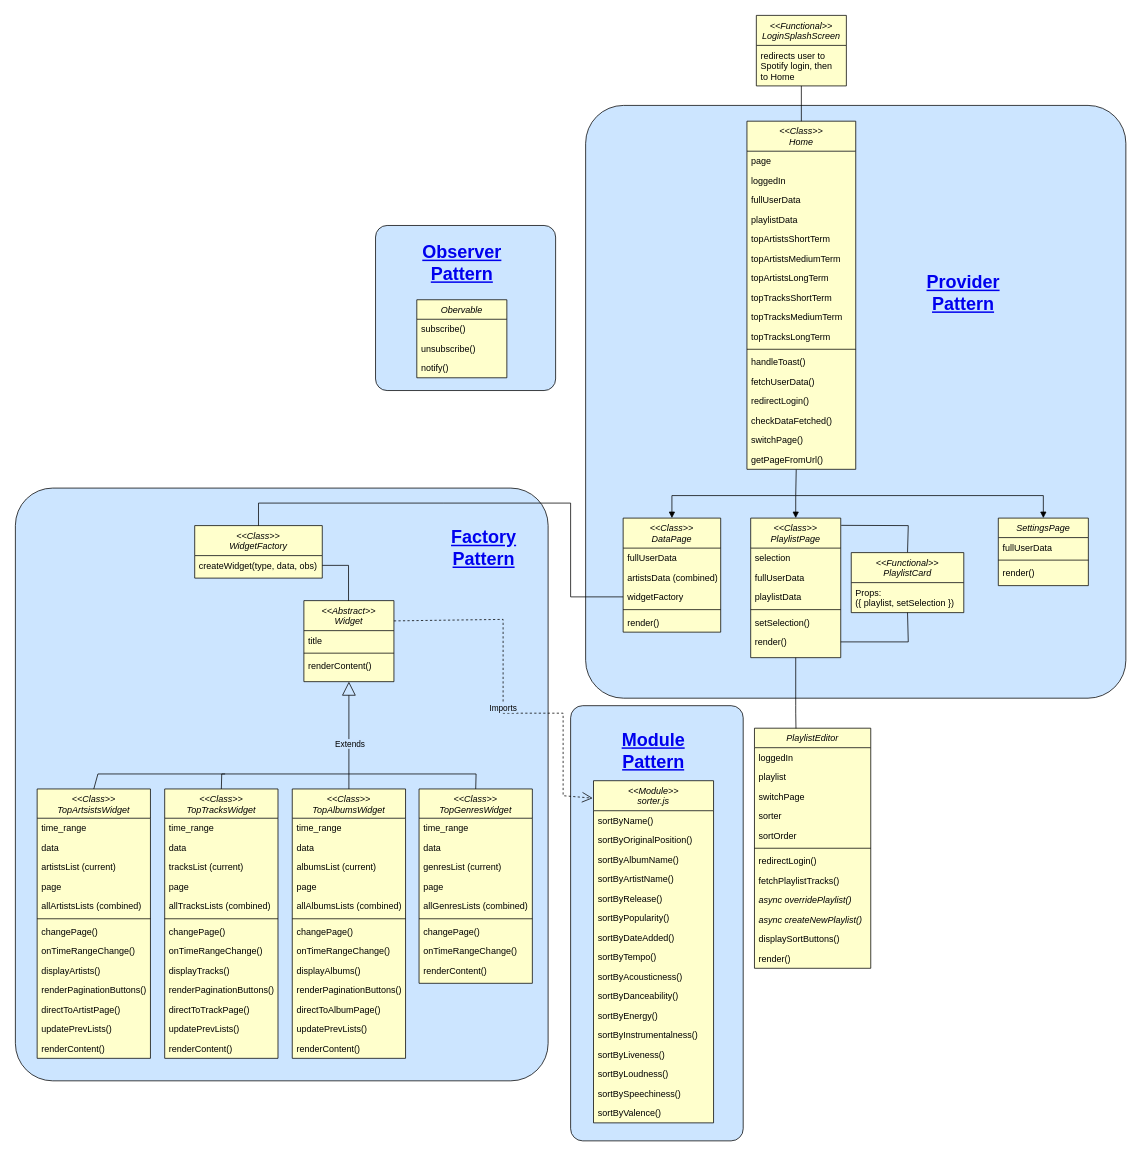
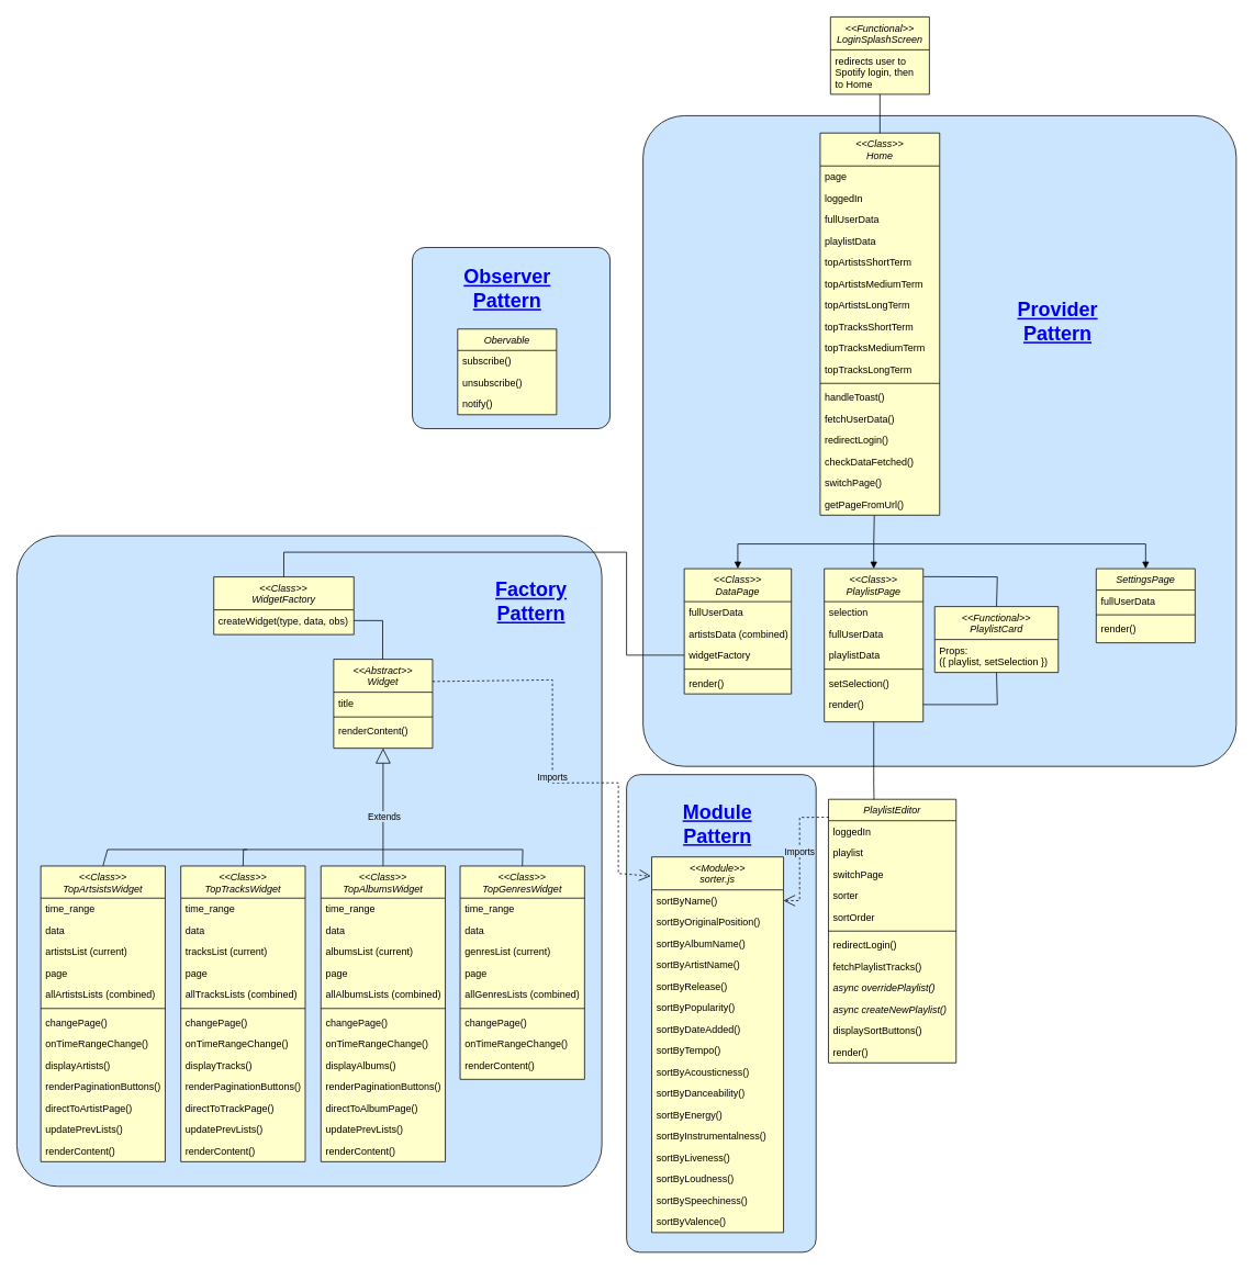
+ <mxCell id="111" value="&lt;span style=&quot;&quot;&gt;Imports&lt;/span&gt;" style="endArrow=open;endSize=12;dashed=1;html=1;rounded=0;exitX=0.004;exitY=0.068;exitDx=0;exitDy=0;exitPerimeter=0;labelBackgroundColor=#CCE5FF;movable=1;resizable=1;rotatable=1;deletable=1;editable=1;locked=0;connectable=1;entryX=1;entryY=0.5;entryDx=0;entryDy=0;" parent="1" source="96" edge="1" target="79"><mxGeometry width="160" relative="1" as="geometry"><mxPoint x="760" y="1090" as="sourcePoint" /><mxPoint x="930" y="1070" as="targetPoint" /><Array as="points"><mxPoint x="970" y="992" /><mxPoint x="970" y="1093" /></Array></mxGeometry></mxCell>
